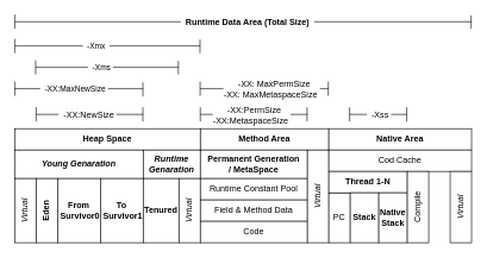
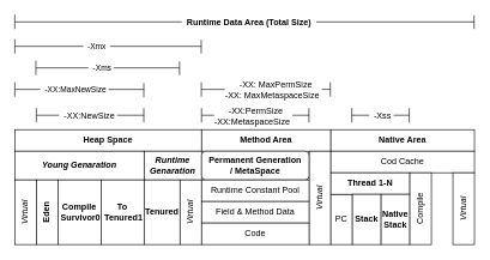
- <mxCell id="13" value="Permanent Generation &lt;br&gt;/ MetaSpace" style="rounded=0;whiteSpace=wrap;html=1;fontStyle=1" parent="1" vertex="1"><mxGeometry x="280" y="210" width="150" height="40" as="geometry" /></mxCell>
+ <mxCell id="13" value="Permanent Generation &lt;br&gt;/ MetaSpace" style="whiteSpace=wrap;html=1;fontStyle=1;rounded=1;" parent="1" vertex="1"><mxGeometry x="280" y="210" width="150" height="40" as="geometry" /></mxCell>
- <mxCell id="9" value="From&lt;br&gt;&amp;nbsp;Survivor0" style="rounded=0;whiteSpace=wrap;html=1;align=center;verticalAlign=middle;horizontal=1;fontStyle=1" parent="1" vertex="1"><mxGeometry x="80" y="250" width="60" height="90" as="geometry" /></mxCell>
+ <mxCell id="9" value="Compile&lt;br&gt;&amp;nbsp;Survivor0" style="rounded=0;whiteSpace=wrap;html=1;align=center;verticalAlign=middle;horizontal=1;fontStyle=1" parent="1" vertex="1"><mxGeometry x="80" y="250" width="60" height="90" as="geometry" /></mxCell>
- <mxCell id="10" value="To&lt;br&gt;&amp;nbsp;Survivor1" style="rounded=0;whiteSpace=wrap;html=1;align=center;verticalAlign=middle;horizontal=1;fontStyle=1" parent="1" vertex="1"><mxGeometry x="140" y="250" width="60" height="90" as="geometry" /></mxCell>
+ <mxCell id="10" value="To&lt;br&gt;&amp;nbsp;Tenured1" style="rounded=0;whiteSpace=wrap;html=1;align=center;verticalAlign=middle;horizontal=1;fontStyle=1" parent="1" vertex="1"><mxGeometry x="140" y="250" width="60" height="90" as="geometry" /></mxCell>
